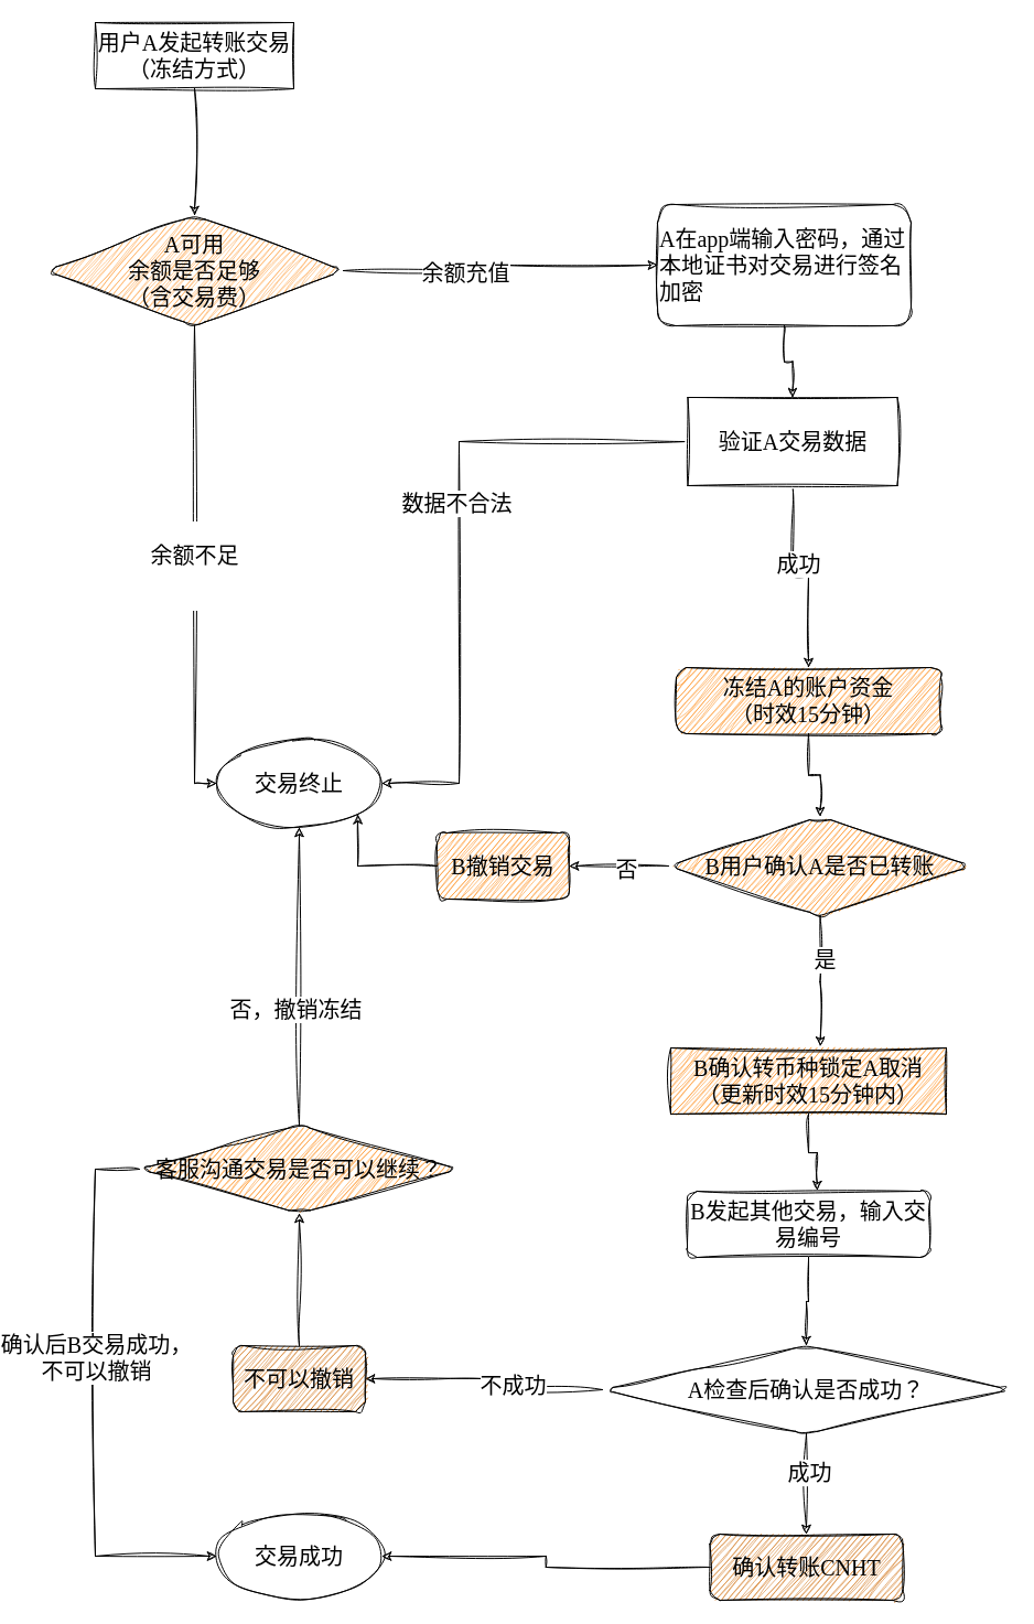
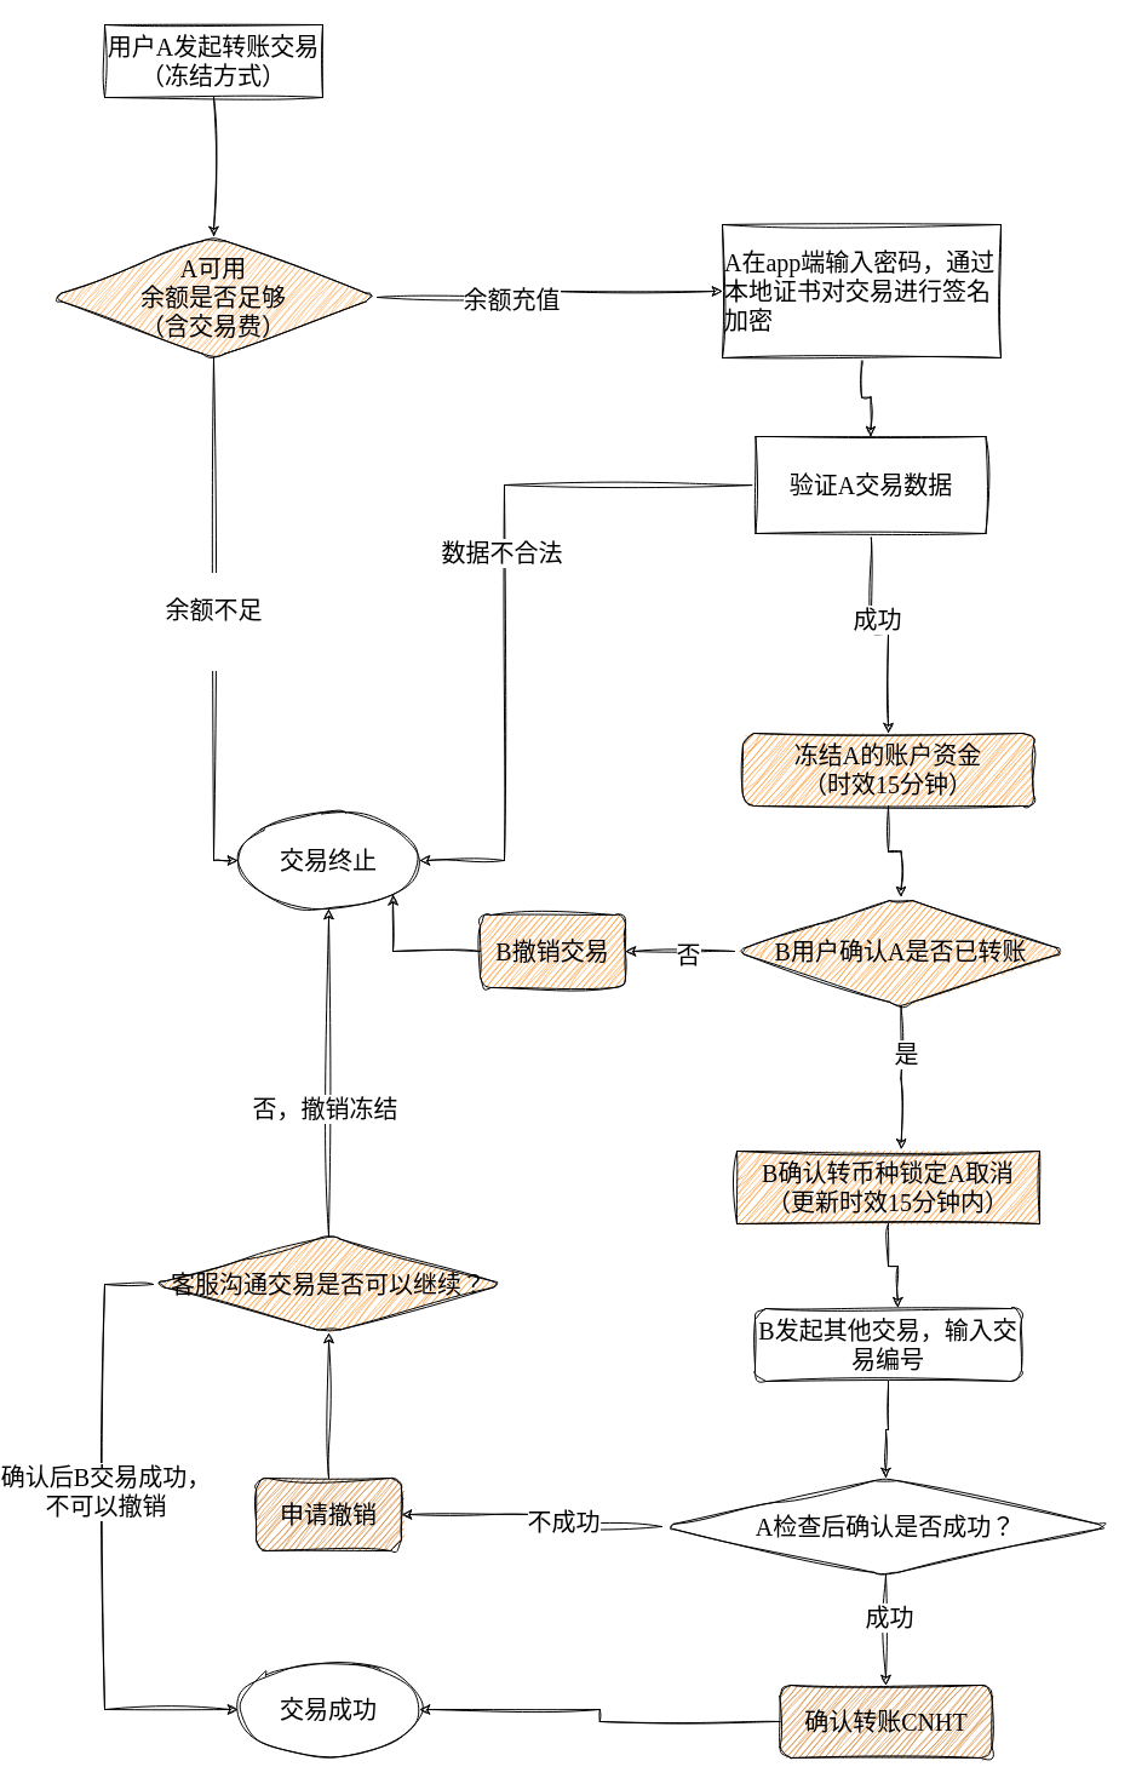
- <mxCell id="3" value="A在app端输入密码，通过本地证书对交易进行签名加密" style="whiteSpace=wrap;html=1;rounded=1;glass=0;strokeWidth=1;shadow=0;sketch=1;hachureGap=4;jiggle=2;curveFitting=1;fontFamily=Architects Daughter;fontSource=https%3A%2F%2Ffonts.googleapis.com%2Fcss%3Ffamily%3DArchitects%2BDaughter;fontSize=20;align=left;" vertex="1" parent="1"><mxGeometry x="575" y="185" width="230" height="110" as="geometry" /></mxCell>
+ <mxCell id="3" value="A在app端输入密码，通过本地证书对交易进行签名加密" style="whiteSpace=wrap;html=1;glass=0;strokeWidth=1;shadow=0;sketch=1;hachureGap=4;jiggle=2;curveFitting=1;fontFamily=Architects Daughter;fontSource=https%3A%2F%2Ffonts.googleapis.com%2Fcss%3Ffamily%3DArchitects%2BDaughter;fontSize=20;align=left;rounded=0;" vertex="1" parent="1"><mxGeometry x="575" y="185" width="230" height="110" as="geometry" /></mxCell>
- <mxCell id="31" value="不可以撤销" style="whiteSpace=wrap;html=1;fontSize=20;fontFamily=Architects Daughter;rounded=1;sketch=1;hachureGap=4;jiggle=2;curveFitting=1;fontSource=https%3A%2F%2Ffonts.googleapis.com%2Fcss%3Ffamily%3DArchitects%2BDaughter;fillColor=#CC6600;" vertex="1" parent="1"><mxGeometry x="190" y="1220" width="120" height="60" as="geometry" /></mxCell>
+ <mxCell id="31" value="申请撤销" style="whiteSpace=wrap;html=1;fontSize=20;fontFamily=Architects Daughter;rounded=1;sketch=1;hachureGap=4;jiggle=2;curveFitting=1;fontSource=https%3A%2F%2Ffonts.googleapis.com%2Fcss%3Ffamily%3DArchitects%2BDaughter;fillColor=#CC6600;" vertex="1" parent="1"><mxGeometry x="190" y="1220" width="120" height="60" as="geometry" /></mxCell>
